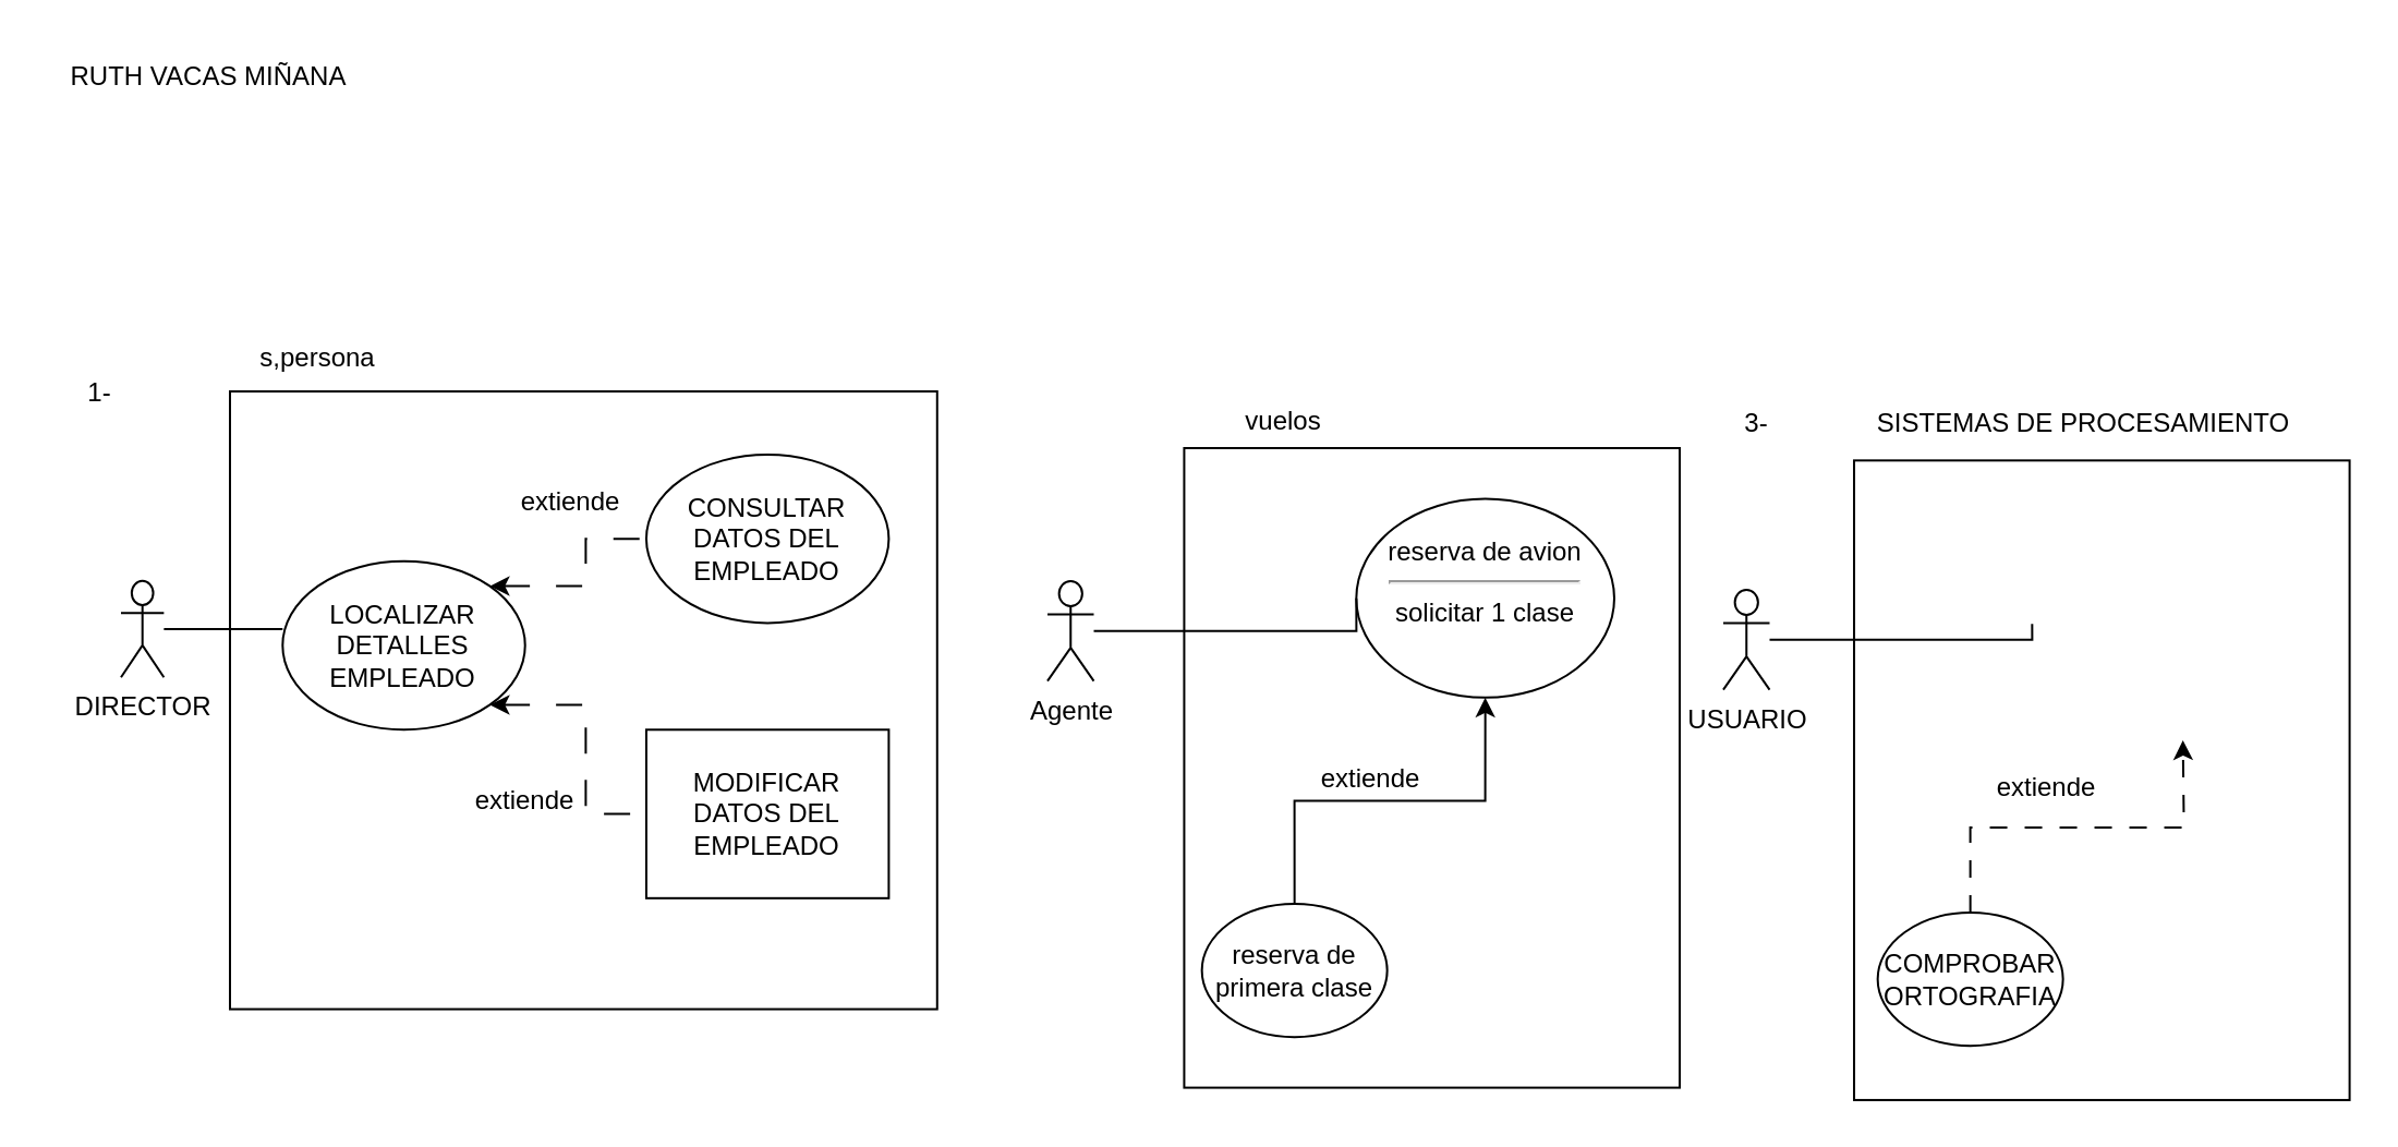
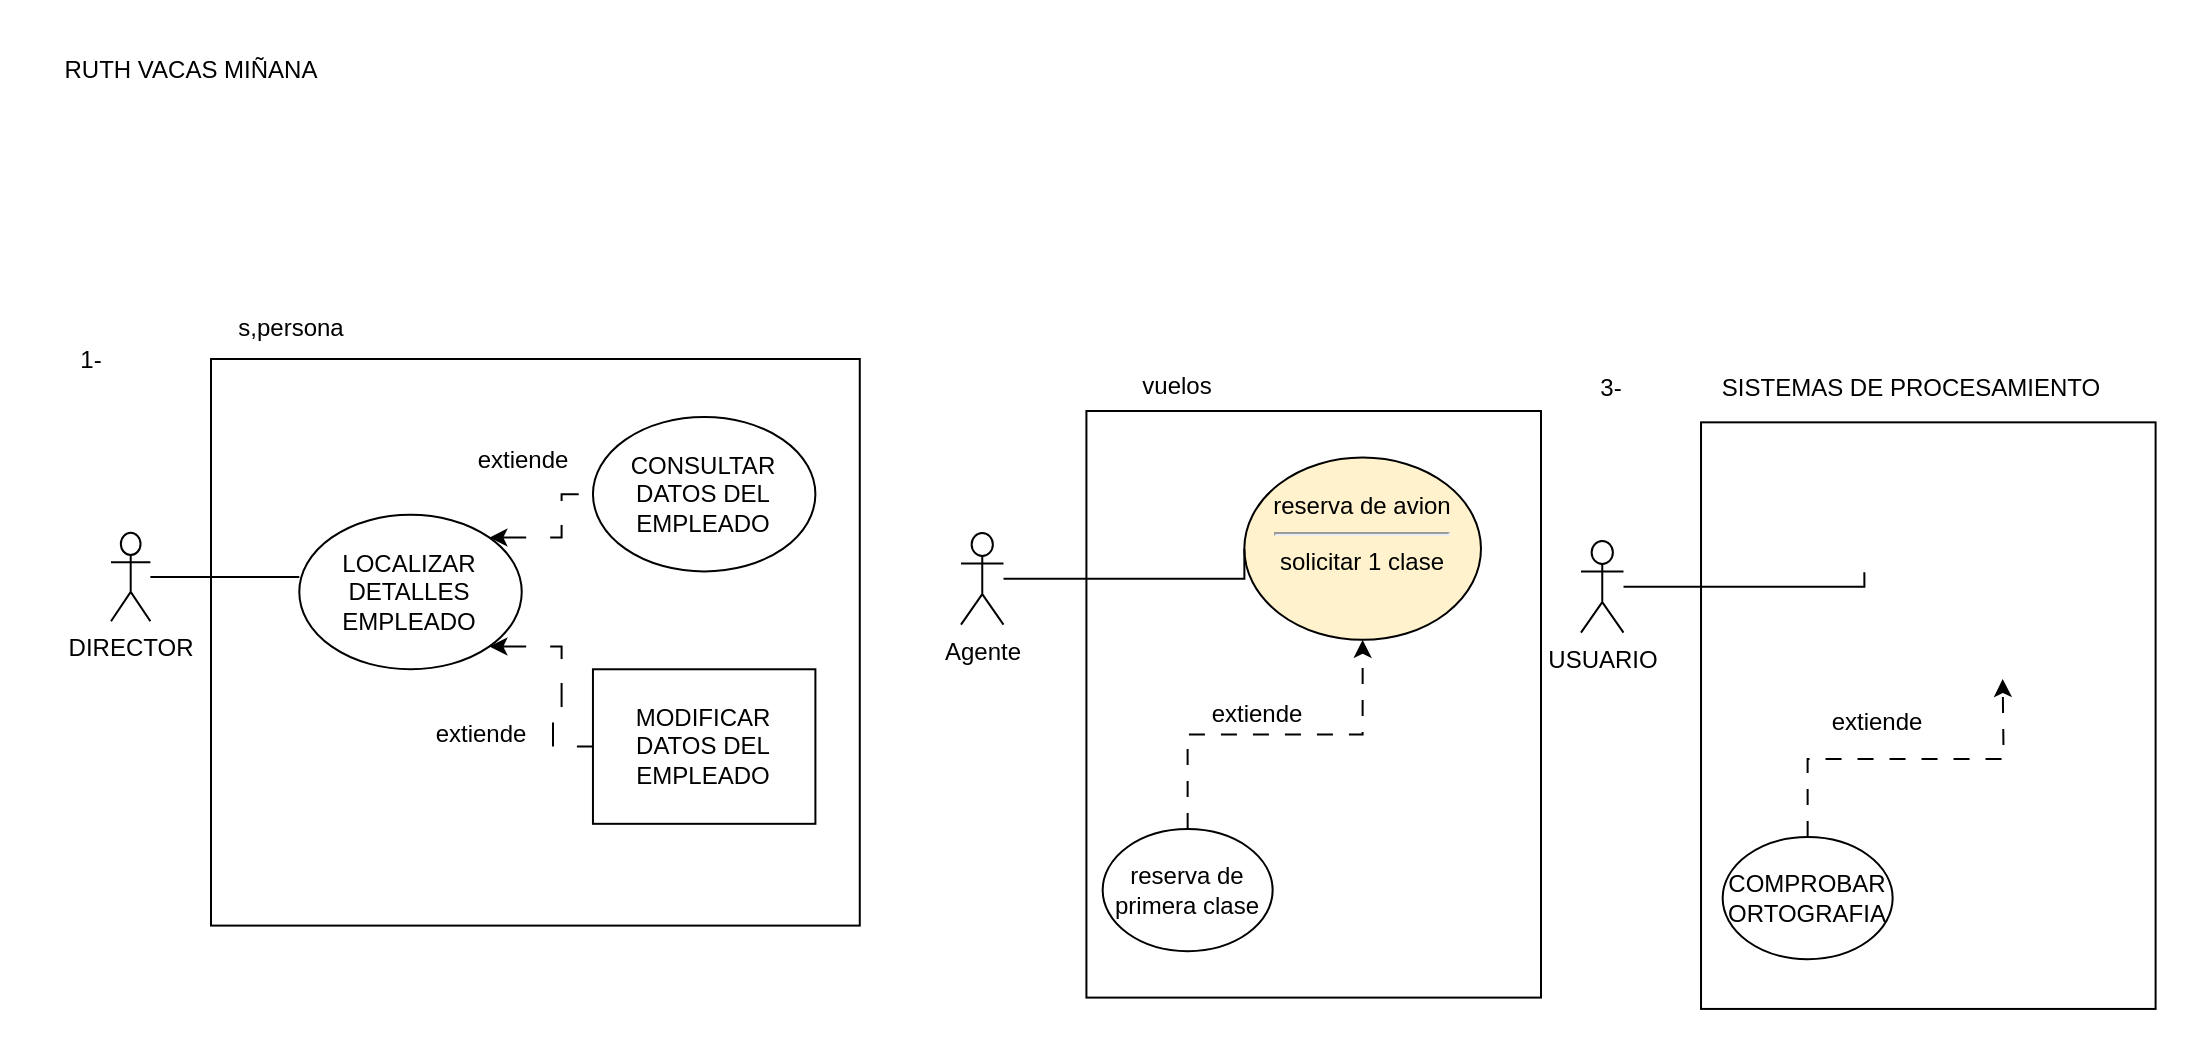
- <mxCell id="5" value="&lt;div&gt;reserva de avion&lt;hr&gt;&lt;/div&gt;&lt;div&gt;solicitar 1 clase&lt;br&gt;&lt;br&gt;&lt;/div&gt;" style="ellipse;whiteSpace=wrap;html=1;" parent="3" vertex="1"><mxGeometry x="591.67" y="79.3" width="118.33" height="91.13" as="geometry" /></mxCell>
+ <mxCell id="5" value="&lt;div&gt;reserva de avion&lt;hr&gt;&lt;/div&gt;&lt;div&gt;solicitar 1 clase&lt;br&gt;&lt;br&gt;&lt;/div&gt;" style="ellipse;whiteSpace=wrap;html=1;fillColor=#fff2cc;" parent="3" vertex="1"><mxGeometry x="591.67" y="79.3" width="118.33" height="91.13" as="geometry" /></mxCell>
- <mxCell id="19" value="LOCALIZAR DETALLES EMPLEADO" style="ellipse;whiteSpace=wrap;html=1;" parent="3" vertex="1"><mxGeometry x="99.146" y="107.871" width="111.22" height="77.272" as="geometry" /></mxCell>
+ <mxCell id="19" value="LOCALIZAR DETALLES EMPLEADO" style="ellipse;whiteSpace=wrap;html=1;" parent="3" vertex="1"><mxGeometry x="119.146" y="107.871" width="111.22" height="77.272" as="geometry" /></mxCell>
- <mxCell id="7" style="edgeStyle=orthogonalEdgeStyle;rounded=0;orthogonalLoop=1;jettySize=auto;html=1;endArrow=classic;endFill=1;dashed=0;dashPattern=8 8;startArrow=none;startFill=0;entryX=0.5;entryY=1;entryDx=0;entryDy=0;exitX=0.5;exitY=0;exitDx=0;exitDy=0;" parent="3" source="8" target="5" edge="1"><mxGeometry relative="1" as="geometry"><mxPoint x="499.583" y="227.651" as="sourcePoint" /><mxPoint x="386.25" y="323.011" as="targetPoint" /></mxGeometry></mxCell>
+ <mxCell id="7" style="edgeStyle=orthogonalEdgeStyle;rounded=0;orthogonalLoop=1;jettySize=auto;html=1;endArrow=classic;endFill=1;dashed=1;dashPattern=8 8;startArrow=none;startFill=0;entryX=0.5;entryY=1;entryDx=0;entryDy=0;exitX=0.5;exitY=0;exitDx=0;exitDy=0;" parent="3" source="8" target="5" edge="1"><mxGeometry relative="1" as="geometry"><mxPoint x="499.583" y="227.651" as="sourcePoint" /><mxPoint x="386.25" y="323.011" as="targetPoint" /></mxGeometry></mxCell>
